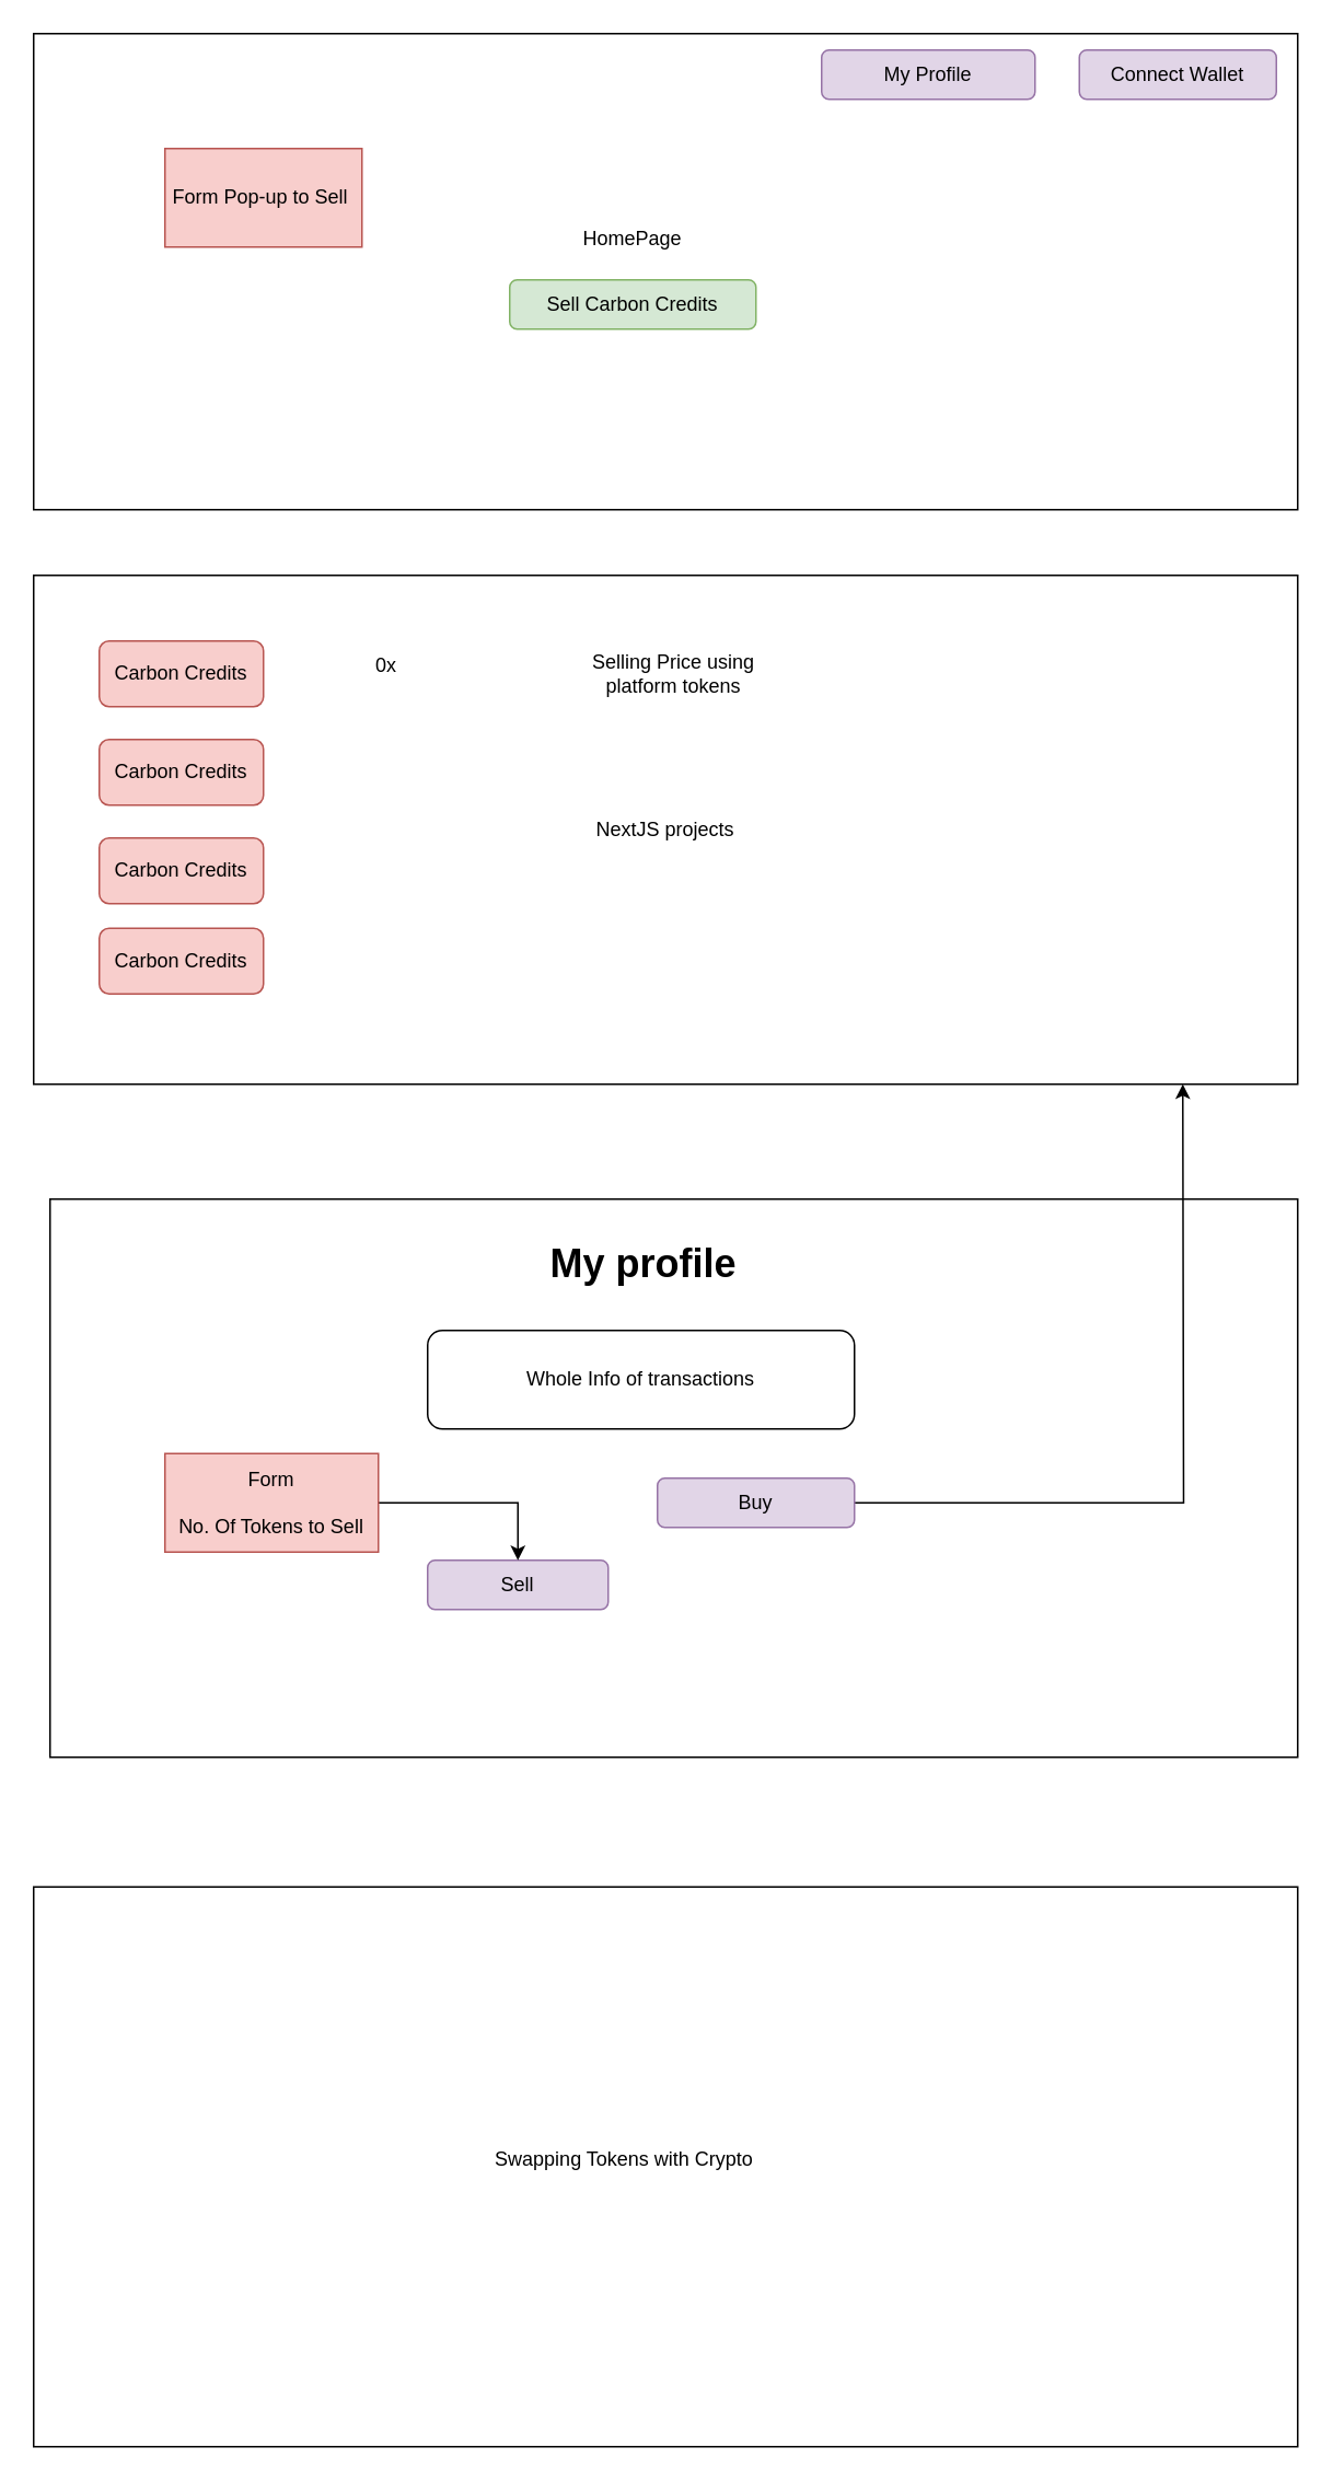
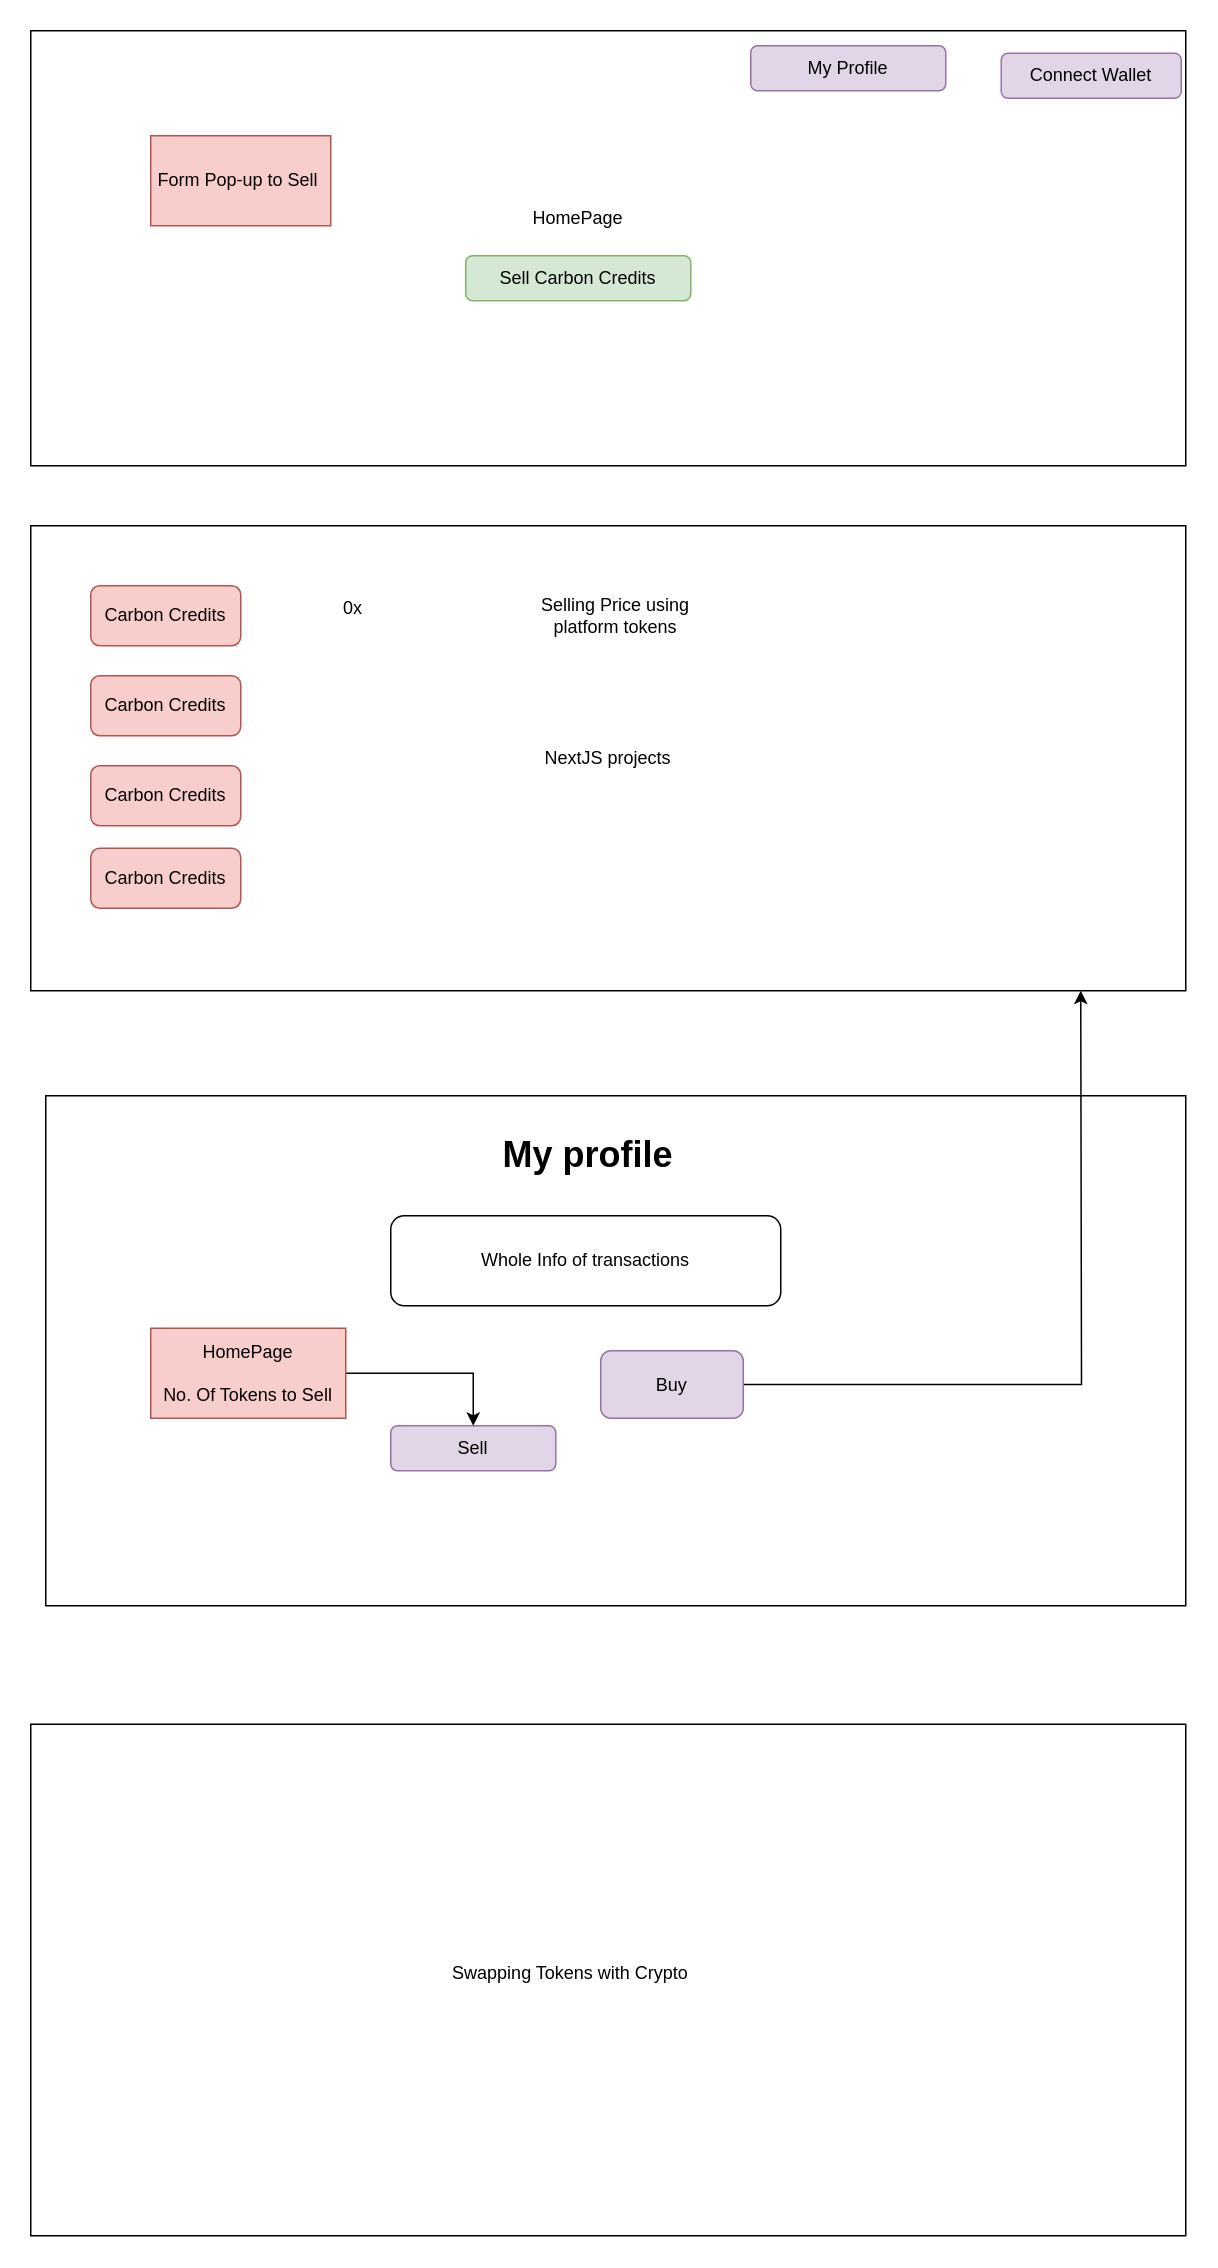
- <mxCell id="3" value="Connect Wallet" style="rounded=1;whiteSpace=wrap;html=1;fillColor=#e1d5e7;strokeColor=#9673a6;" vertex="1" parent="1"><mxGeometry x="657" y="30" width="120" height="30" as="geometry" /></mxCell>
+ <mxCell id="3" value="Connect Wallet" style="rounded=1;whiteSpace=wrap;html=1;fillColor=#e1d5e7;strokeColor=#9673a6;" vertex="1" parent="1"><mxGeometry x="667" y="35" width="120" height="30" as="geometry" /></mxCell>
- <mxCell id="15" value="Form&lt;br&gt;&lt;br&gt;No. Of Tokens to Sell" style="rounded=0;whiteSpace=wrap;html=1;fillColor=#f8cecc;strokeColor=#b85450;" vertex="1" parent="1"><mxGeometry x="100" y="885" width="130" height="60" as="geometry" /></mxCell>
+ <mxCell id="15" value="HomePage&lt;br&gt;&lt;br&gt;No. Of Tokens to Sell" style="rounded=0;whiteSpace=wrap;html=1;fillColor=#f8cecc;strokeColor=#b85450;" vertex="1" parent="1"><mxGeometry x="100" y="885" width="130" height="60" as="geometry" /></mxCell>
- <mxCell id="13" value="Buy" style="rounded=1;whiteSpace=wrap;html=1;fillColor=#e1d5e7;strokeColor=#9673a6;" vertex="1" parent="1"><mxGeometry x="400" y="900" width="120" height="30" as="geometry" /></mxCell>
+ <mxCell id="13" value="Buy" style="rounded=1;whiteSpace=wrap;html=1;fillColor=#e1d5e7;strokeColor=#9673a6;" vertex="1" parent="1"><mxGeometry x="400" y="900" width="95" height="45" as="geometry" /></mxCell>
